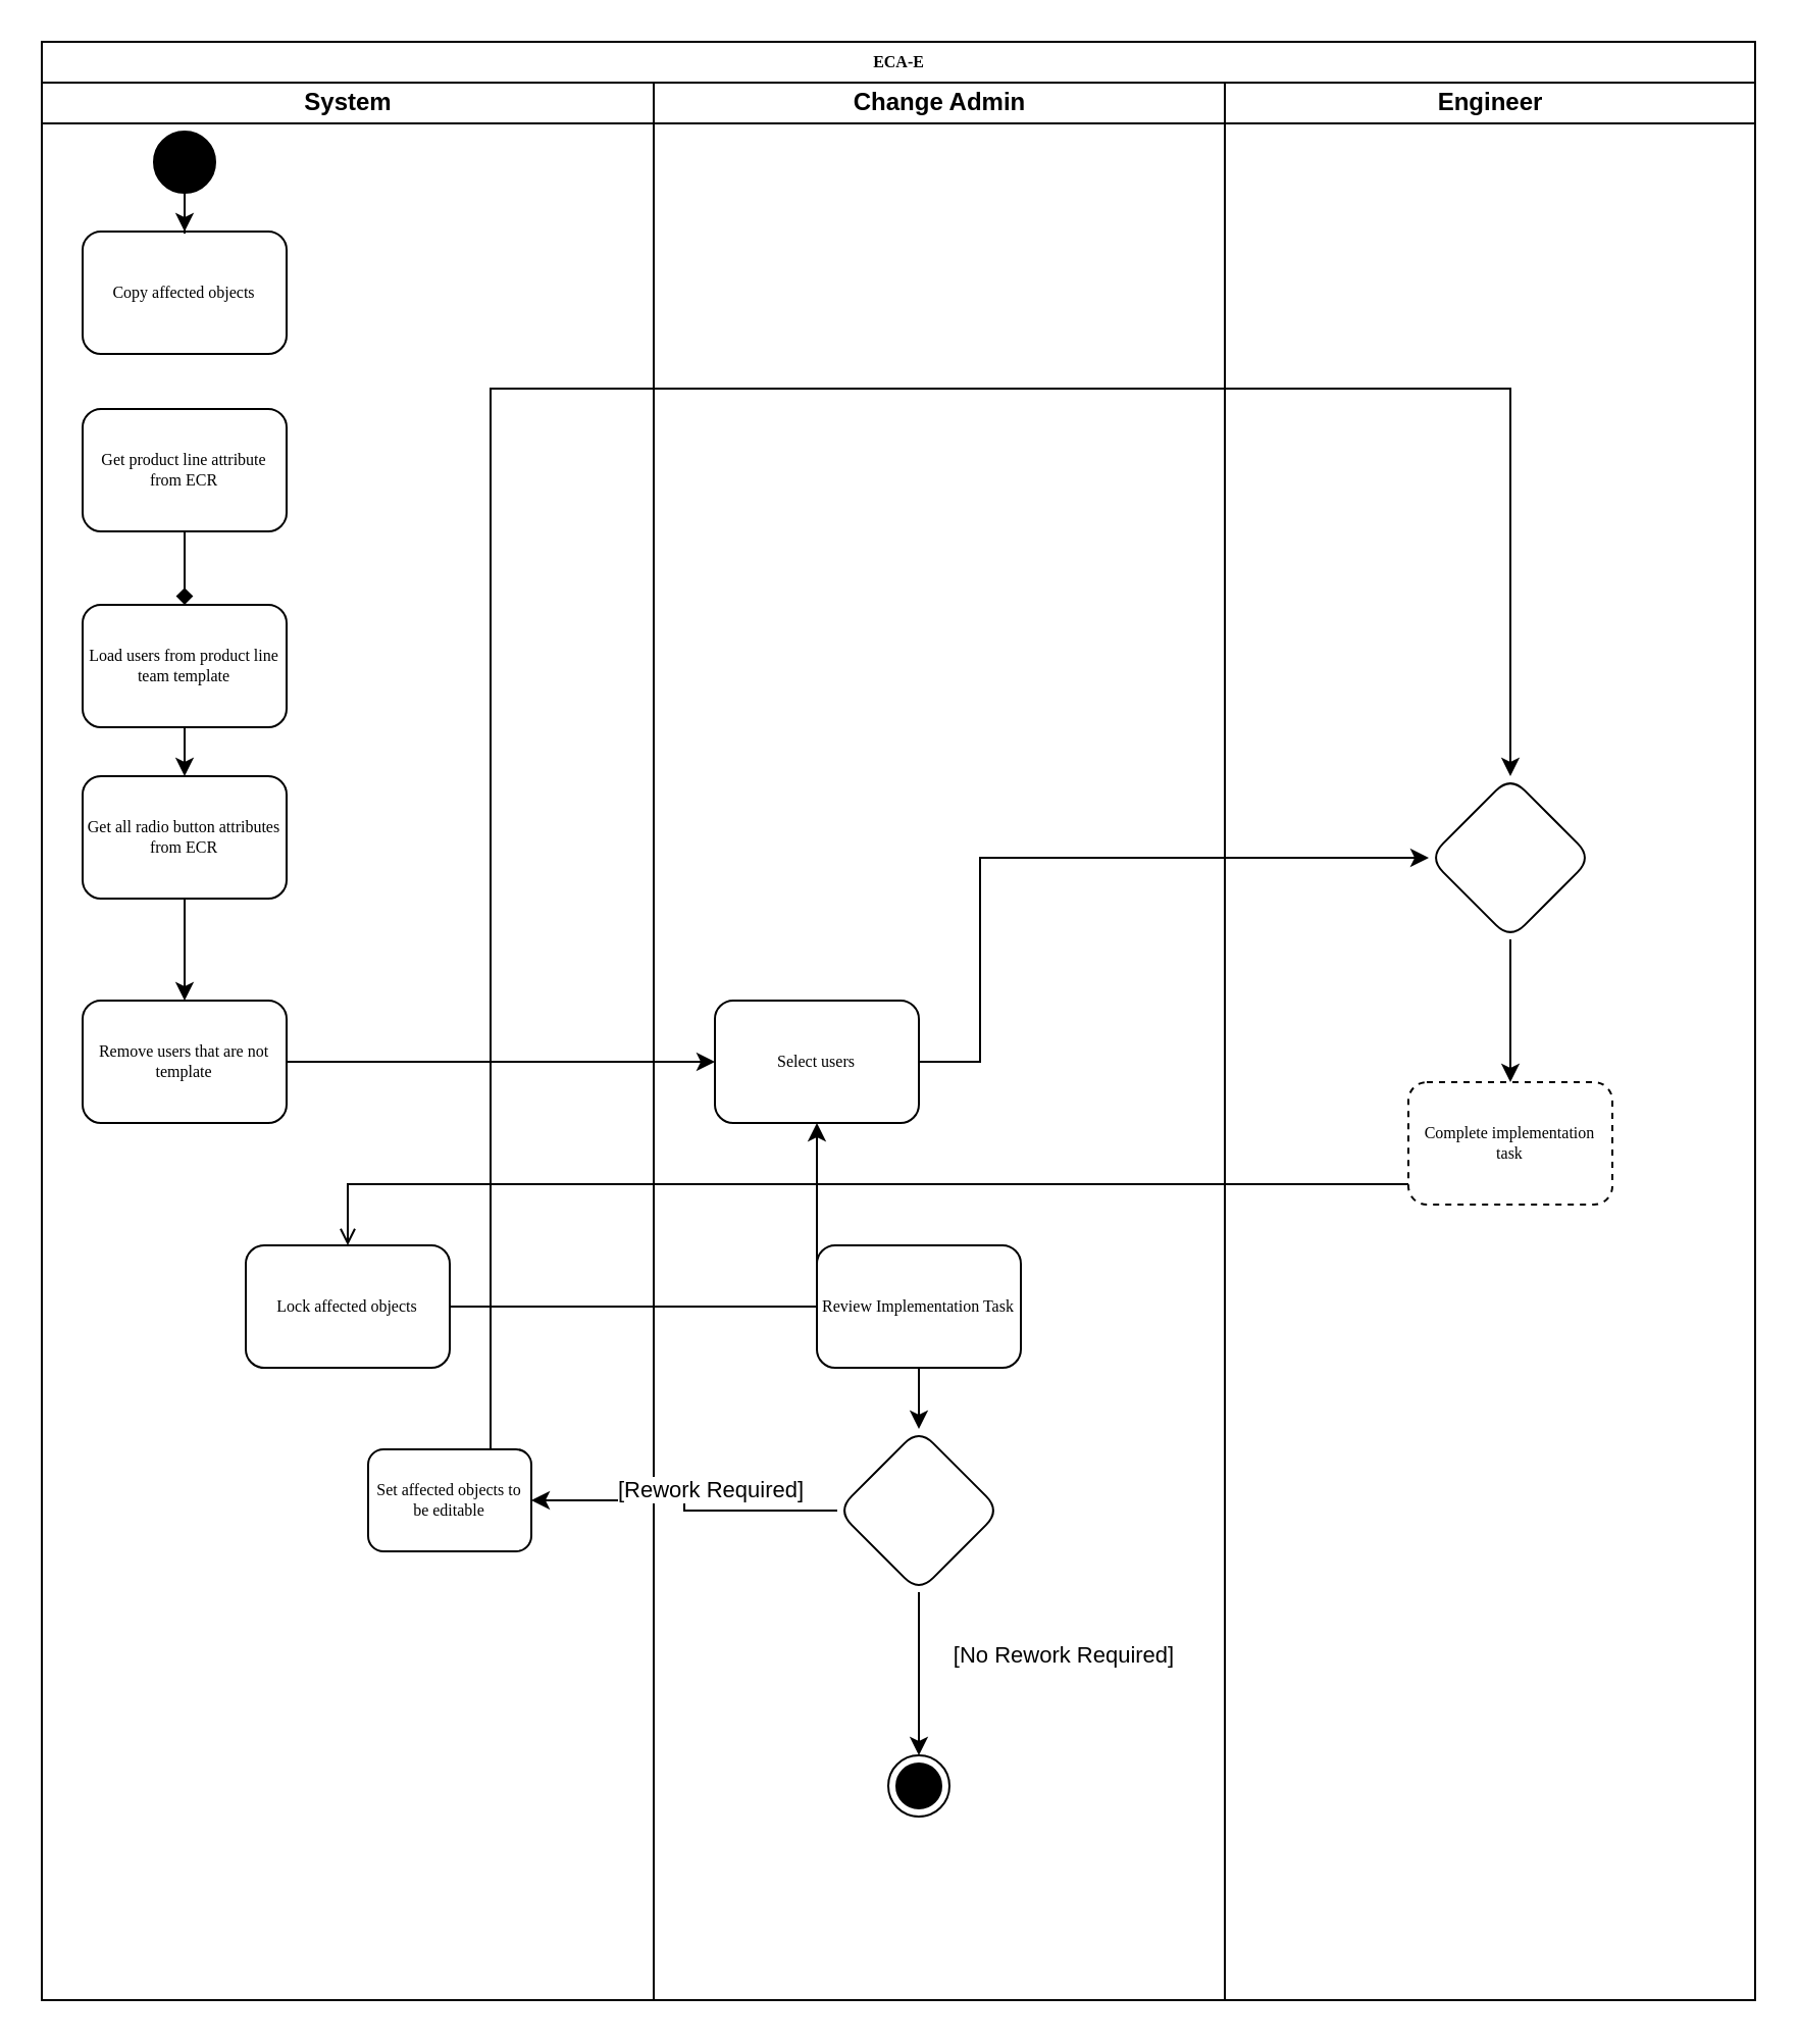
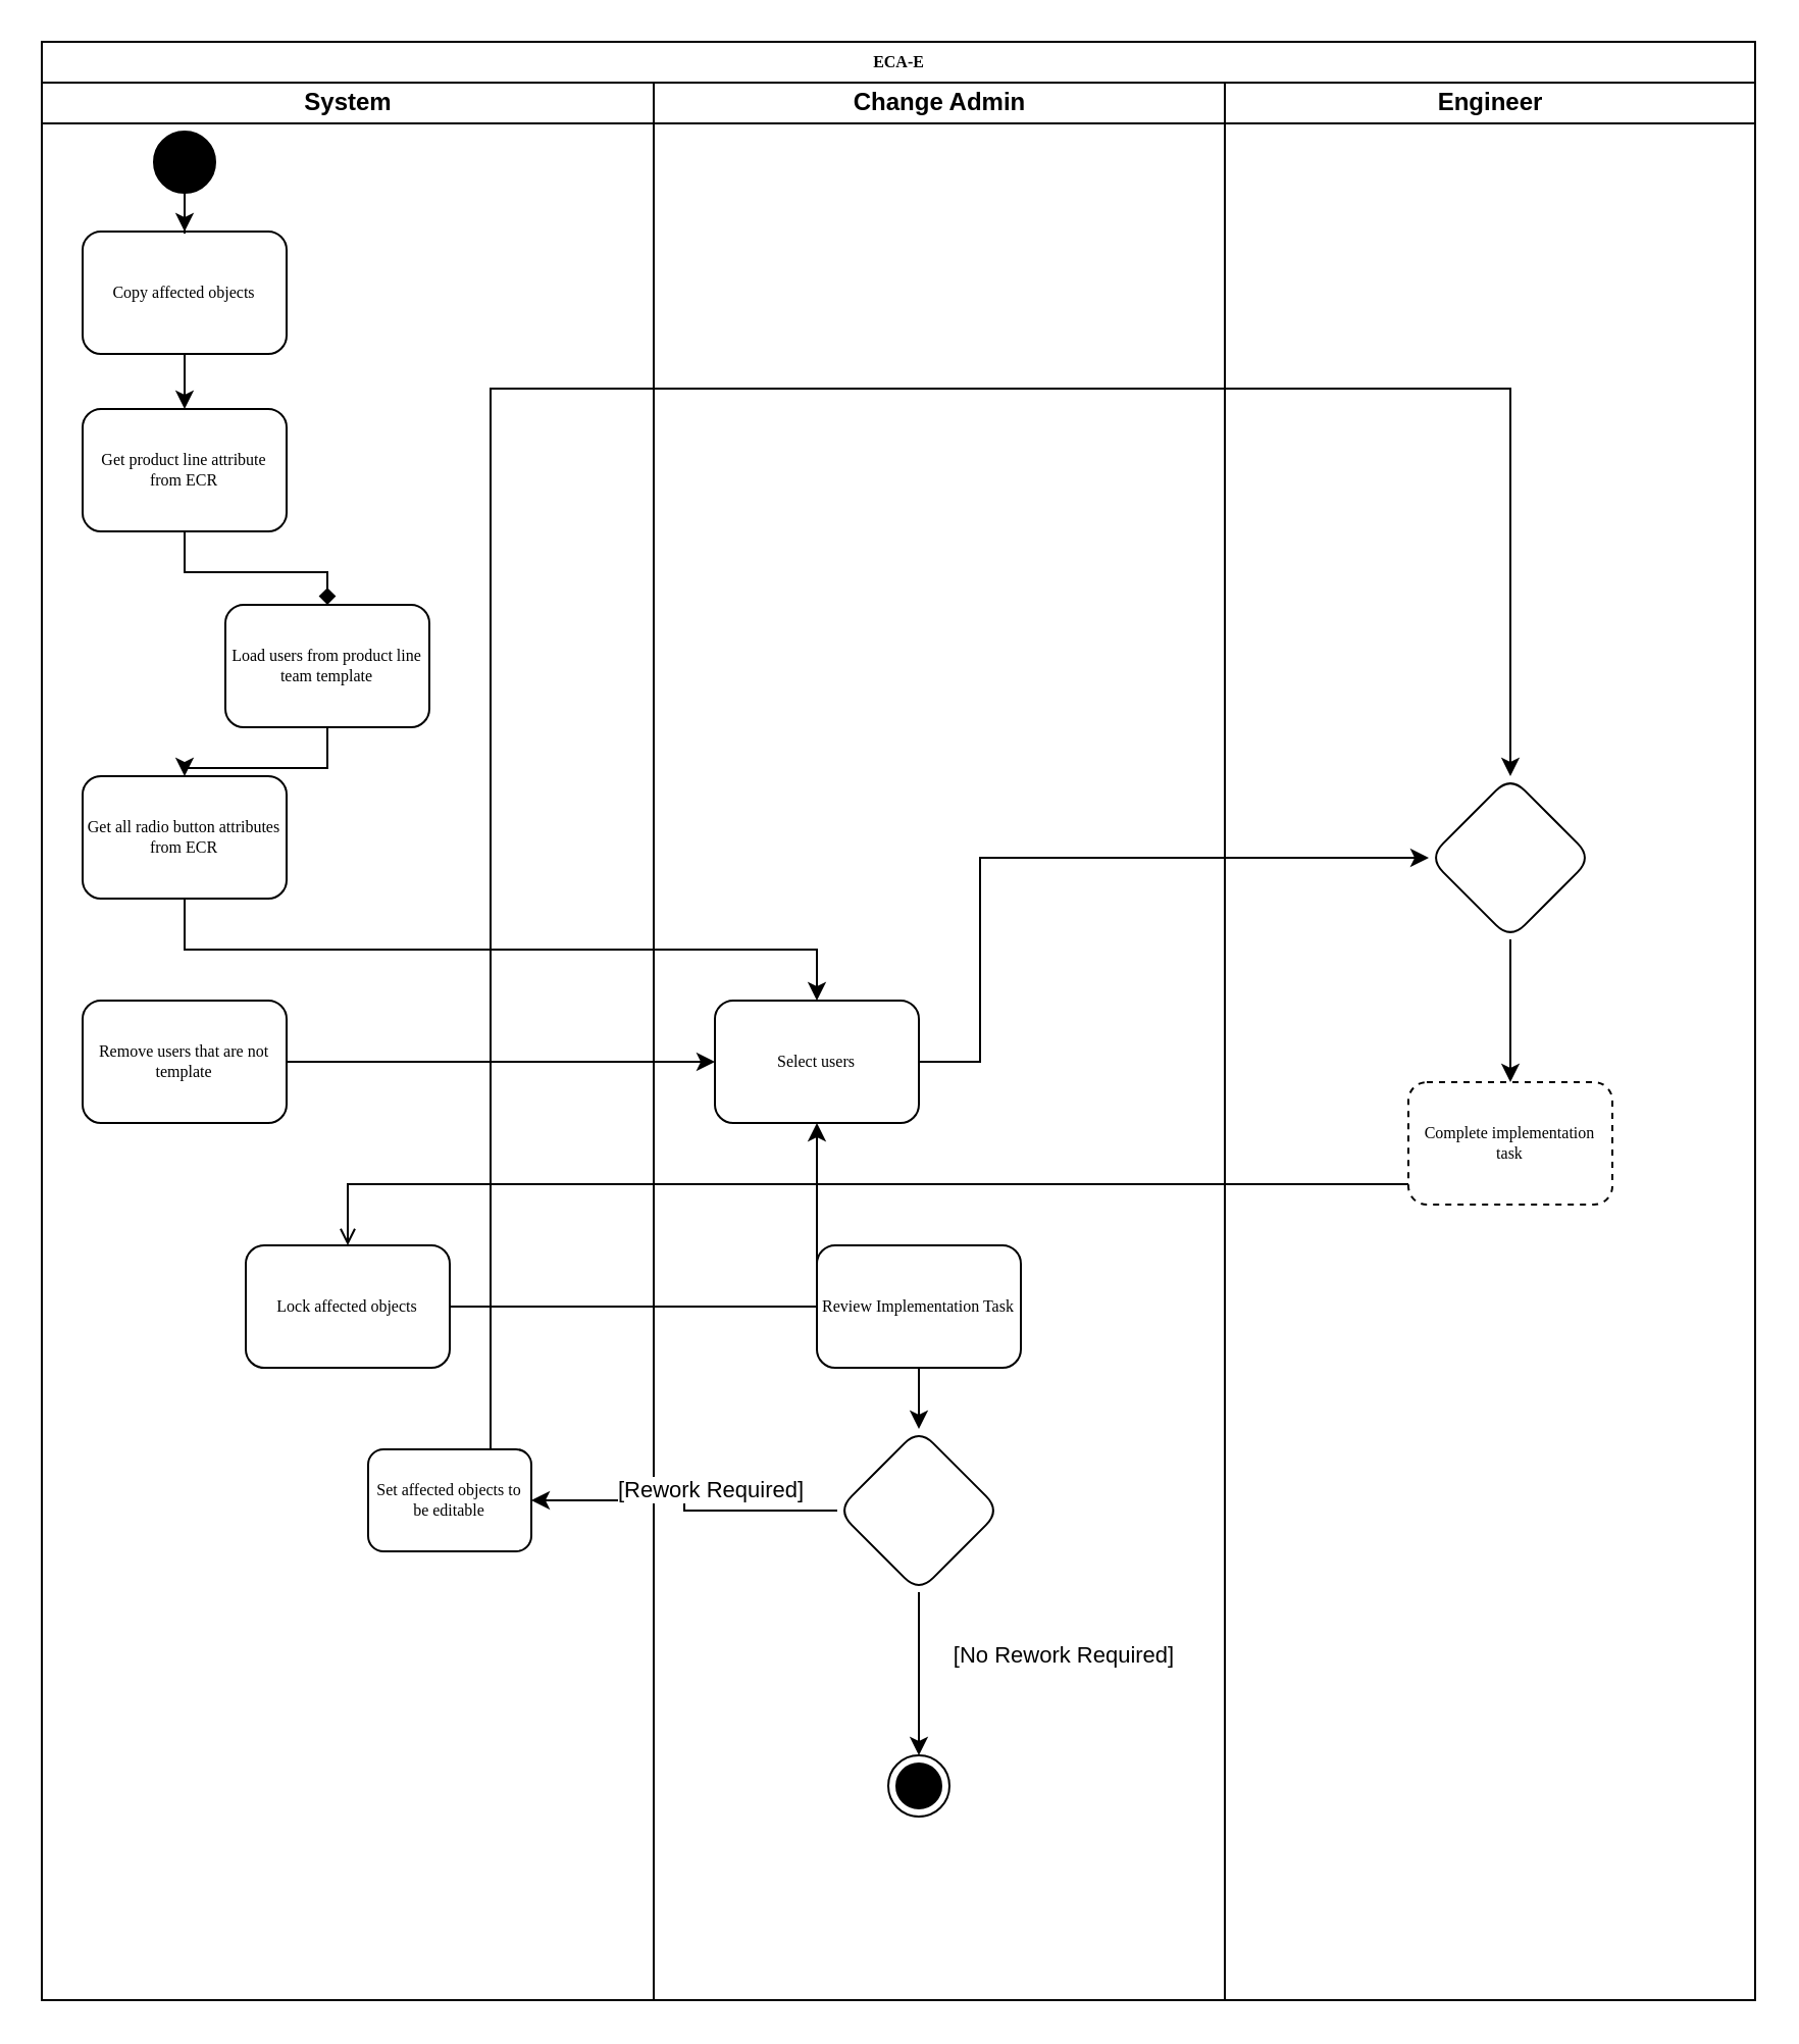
+ <mxCell id="4" style="edgeStyle=orthogonalEdgeStyle;rounded=0;orthogonalLoop=1;jettySize=auto;html=1;entryX=0.5;entryY=0;entryDx=0;entryDy=0;" edge="1" parent="3" source="5" target="7"><mxGeometry relative="1" as="geometry"><mxPoint x="70" y="161" as="targetPoint" /></mxGeometry></mxCell>
- <mxCell id="9" value="Load users from product line team template" style="rounded=1;whiteSpace=wrap;html=1;shadow=0;labelBackgroundColor=none;strokeWidth=1;fontFamily=Verdana;fontSize=8;align=center;" vertex="1" parent="3"><mxGeometry x="20" y="256" width="100" height="60" as="geometry" /></mxCell>
+ <mxCell id="9" value="Load users from product line team template" style="rounded=1;whiteSpace=wrap;html=1;shadow=0;labelBackgroundColor=none;strokeWidth=1;fontFamily=Verdana;fontSize=8;align=center;" vertex="1" parent="3"><mxGeometry x="90" y="256" width="100" height="60" as="geometry" /></mxCell>
- <mxCell id="15" style="edgeStyle=orthogonalEdgeStyle;rounded=0;orthogonalLoop=1;jettySize=auto;html=1;exitX=0.5;exitY=1;exitDx=0;exitDy=0;entryX=0.5;entryY=0;entryDx=0;entryDy=0;" edge="1" parent="3" source="16" target="10"><mxGeometry relative="1" as="geometry" /></mxCell>
+ <mxCell id="15" style="edgeStyle=orthogonalEdgeStyle;rounded=0;orthogonalLoop=1;jettySize=auto;html=1;exitX=0.5;exitY=1;exitDx=0;exitDy=0;" edge="1" parent="3" source="16" target="18"><mxGeometry relative="1" as="geometry" /></mxCell>
